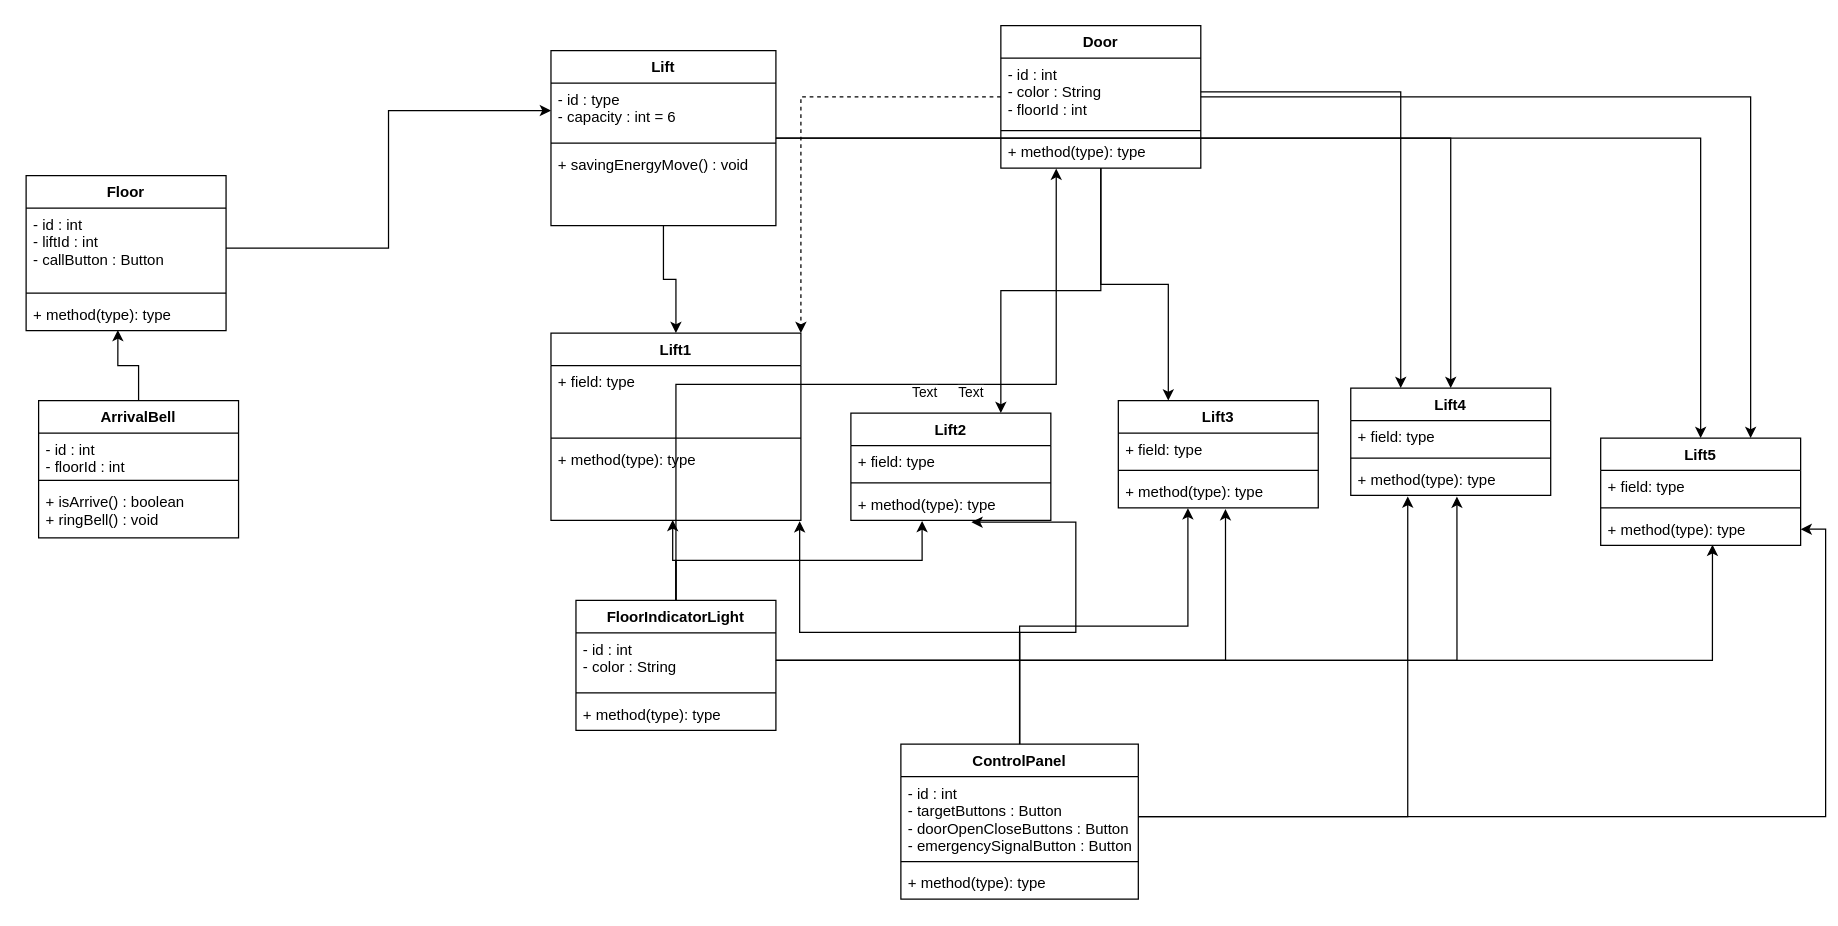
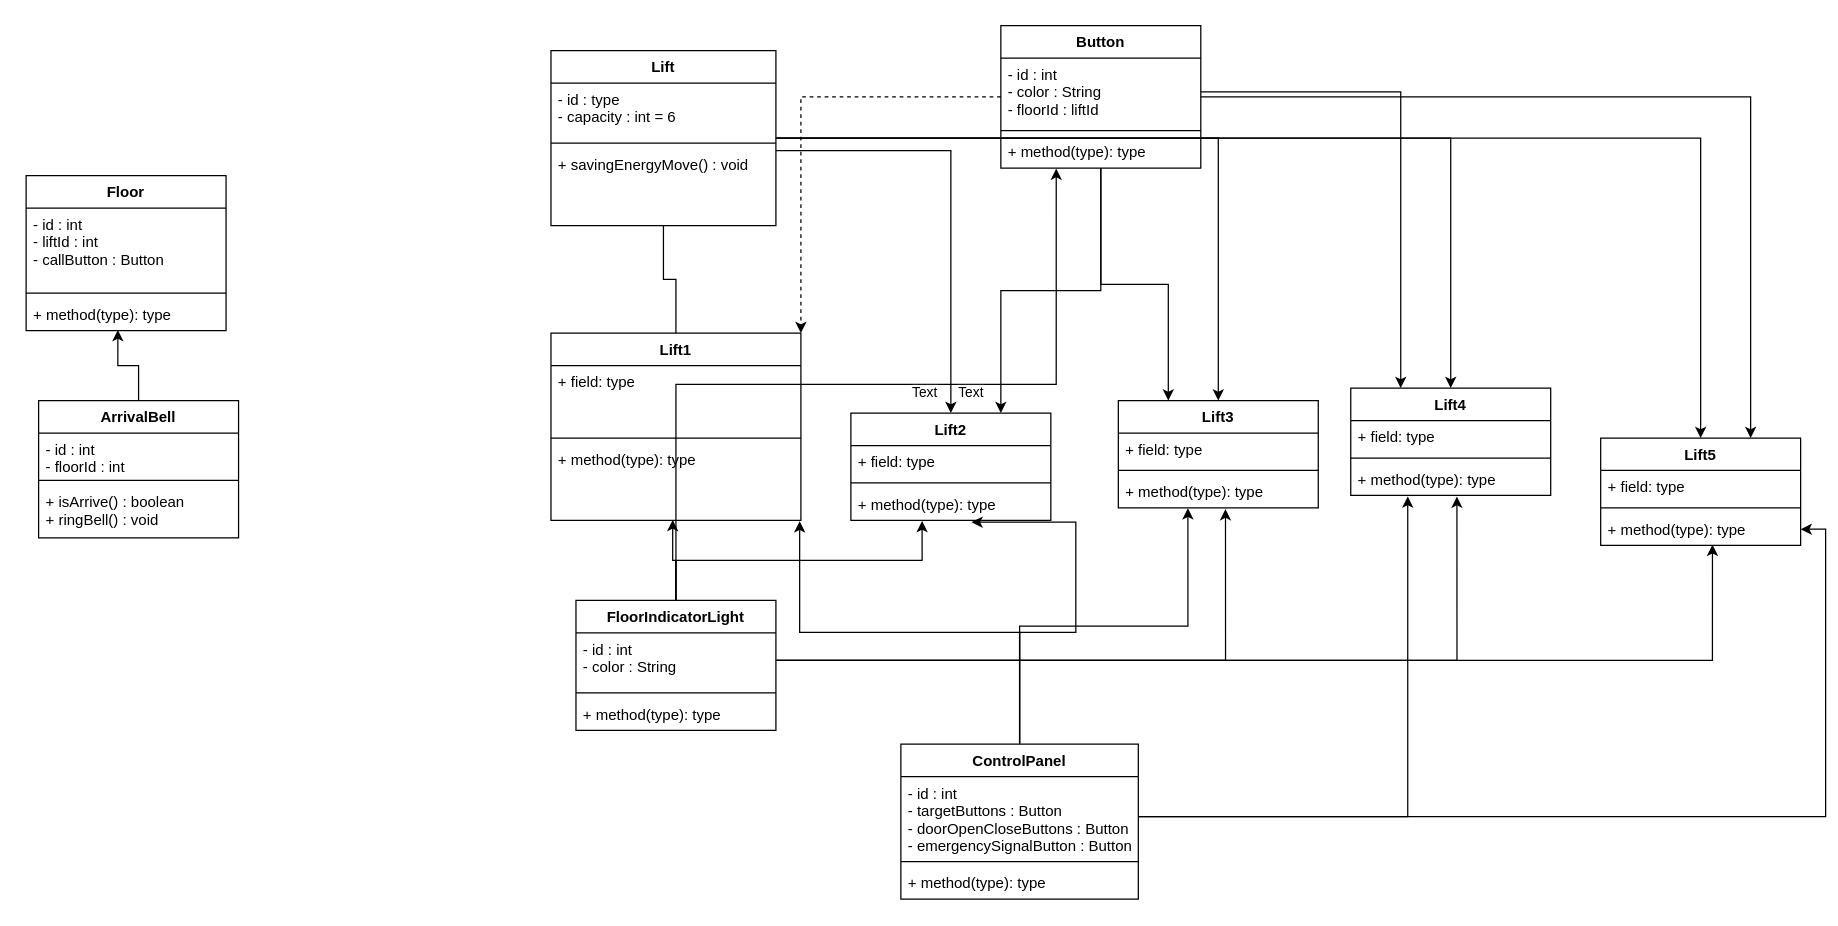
- <mxCell id="35" value="Door" style="swimlane;fontStyle=1;align=center;verticalAlign=top;childLayout=stackLayout;horizontal=1;startSize=26;horizontalStack=0;resizeParent=1;resizeParentMax=0;resizeLast=0;collapsible=1;marginBottom=0;" vertex="1" parent="1"><mxGeometry x="800" y="20" width="160" height="114" as="geometry" /></mxCell>
+ <mxCell id="35" value="Button" style="swimlane;fontStyle=1;align=center;verticalAlign=top;childLayout=stackLayout;horizontal=1;startSize=26;horizontalStack=0;resizeParent=1;resizeParentMax=0;resizeLast=0;collapsible=1;marginBottom=0;" vertex="1" parent="1"><mxGeometry x="800" y="20" width="160" height="114" as="geometry" /></mxCell>
- <mxCell id="36" value="- id : int&#10;- color : String&#10;- floorId : int" style="text;strokeColor=none;fillColor=none;align=left;verticalAlign=top;spacingLeft=4;spacingRight=4;overflow=hidden;rotatable=0;points=[[0,0.5],[1,0.5]];portConstraint=eastwest;" vertex="1" parent="35"><mxGeometry y="26" width="160" height="54" as="geometry" /></mxCell>
+ <mxCell id="36" value="- id : int&#10;- color : String&#10;- floorId : liftId" style="text;strokeColor=none;fillColor=none;align=left;verticalAlign=top;spacingLeft=4;spacingRight=4;overflow=hidden;rotatable=0;points=[[0,0.5],[1,0.5]];portConstraint=eastwest;" vertex="1" parent="35"><mxGeometry y="26" width="160" height="54" as="geometry" /></mxCell>
- <mxCell id="65" style="edgeStyle=orthogonalEdgeStyle;rounded=0;orthogonalLoop=1;jettySize=auto;html=1;entryX=0;entryY=0.5;entryDx=0;entryDy=0;" edge="1" parent="1" source="62" target="8"><mxGeometry relative="1" as="geometry" /></mxCell>
+ <mxCell id="3" style="edgeStyle=orthogonalEdgeStyle;rounded=0;orthogonalLoop=1;jettySize=auto;html=1;entryX=0.5;entryY=0;entryDx=0;entryDy=0;" edge="1" parent="1" source="7" target="15"><mxGeometry relative="1" as="geometry"><Array as="points"><mxPoint x="760" y="120" /></Array></mxGeometry></mxCell>
+ <mxCell id="4" style="edgeStyle=orthogonalEdgeStyle;rounded=0;orthogonalLoop=1;jettySize=auto;html=1;entryX=0.5;entryY=0;entryDx=0;entryDy=0;" edge="1" parent="1" source="7" target="19"><mxGeometry relative="1" as="geometry" /></mxCell>
- <mxCell id="2" style="edgeStyle=orthogonalEdgeStyle;rounded=0;orthogonalLoop=1;jettySize=auto;html=1;entryX=0.5;entryY=0;entryDx=0;entryDy=0;" edge="1" parent="1" source="7" target="11"><mxGeometry relative="1" as="geometry" /></mxCell>
+ <mxCell id="2" style="edgeStyle=orthogonalEdgeStyle;rounded=0;orthogonalLoop=1;jettySize=auto;html=1;entryX=0.5;entryY=0;entryDx=0;entryDy=0;endArrow=none;" edge="1" parent="1" source="7" target="11"><mxGeometry relative="1" as="geometry" /></mxCell>
